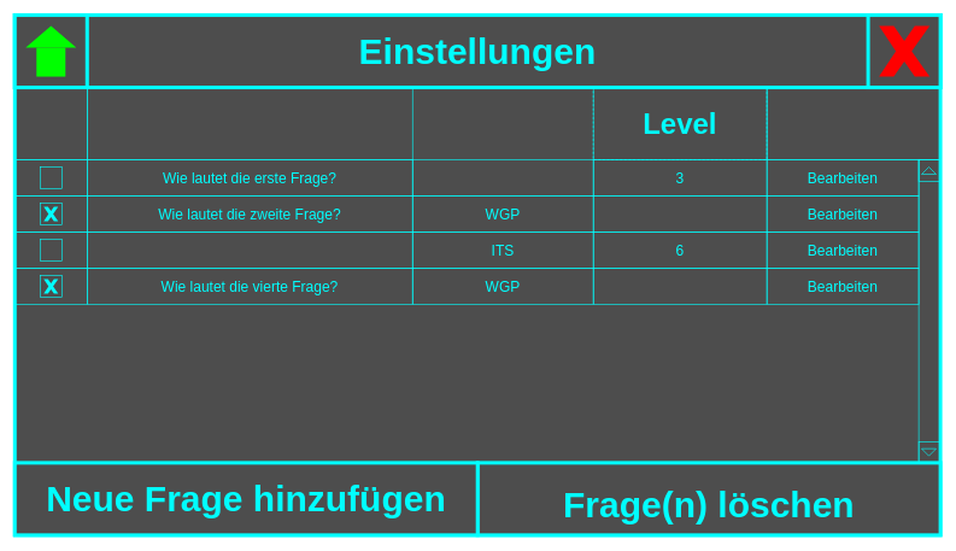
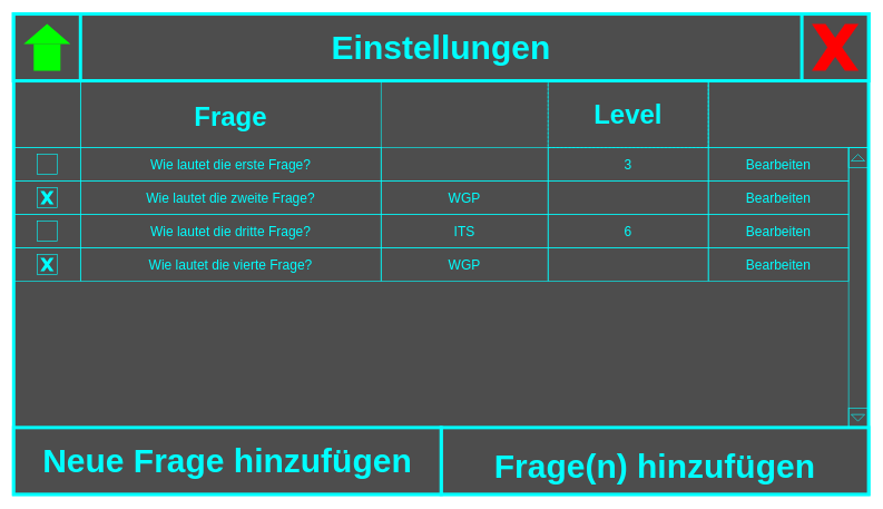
+ <mxCell id="20" value="&lt;font style=&quot;font-size: 40px&quot;&gt;Frage&lt;/font&gt;" style="text;html=1;strokeColor=none;fillColor=none;align=center;verticalAlign=middle;whiteSpace=wrap;rounded=0;fontSize=50;fontStyle=1;fontColor=#00FFFF;" vertex="1" parent="1"><mxGeometry x="120" y="120" width="450" height="100" as="geometry" /></mxCell>
+ <mxCell id="41" value="Wie lautet die dritte Frage?" style="text;html=1;strokeColor=none;fillColor=none;align=center;verticalAlign=middle;whiteSpace=wrap;rounded=0;fontSize=20;fontColor=#00FFFF;" vertex="1" parent="1"><mxGeometry x="120" y="320" width="450" height="50" as="geometry" /></mxCell>
- <mxCell id="62" value="&lt;br&gt;&lt;b&gt;&lt;font style=&quot;font-size: 50px&quot;&gt;&lt;font color=&quot;#00FFFF&quot;&gt;Frage(n) löschen&lt;br&gt;&lt;/font&gt;&lt;/font&gt;&lt;/b&gt;" style="text;html=1;strokeColor=none;fillColor=none;align=center;verticalAlign=middle;whiteSpace=wrap;rounded=0;startSize=30;" vertex="1" parent="1"><mxGeometry x="660" y="639" width="640" height="100" as="geometry" /></mxCell>
+ <mxCell id="62" value="&lt;br&gt;&lt;b&gt;&lt;font style=&quot;font-size: 50px&quot;&gt;&lt;font color=&quot;#00FFFF&quot;&gt;Frage(n) hinzufügen&lt;br&gt;&lt;/font&gt;&lt;/font&gt;&lt;/b&gt;" style="text;html=1;strokeColor=none;fillColor=none;align=center;verticalAlign=middle;whiteSpace=wrap;rounded=0;startSize=30;" vertex="1" parent="1"><mxGeometry x="660" y="639" width="640" height="100" as="geometry" /></mxCell>
